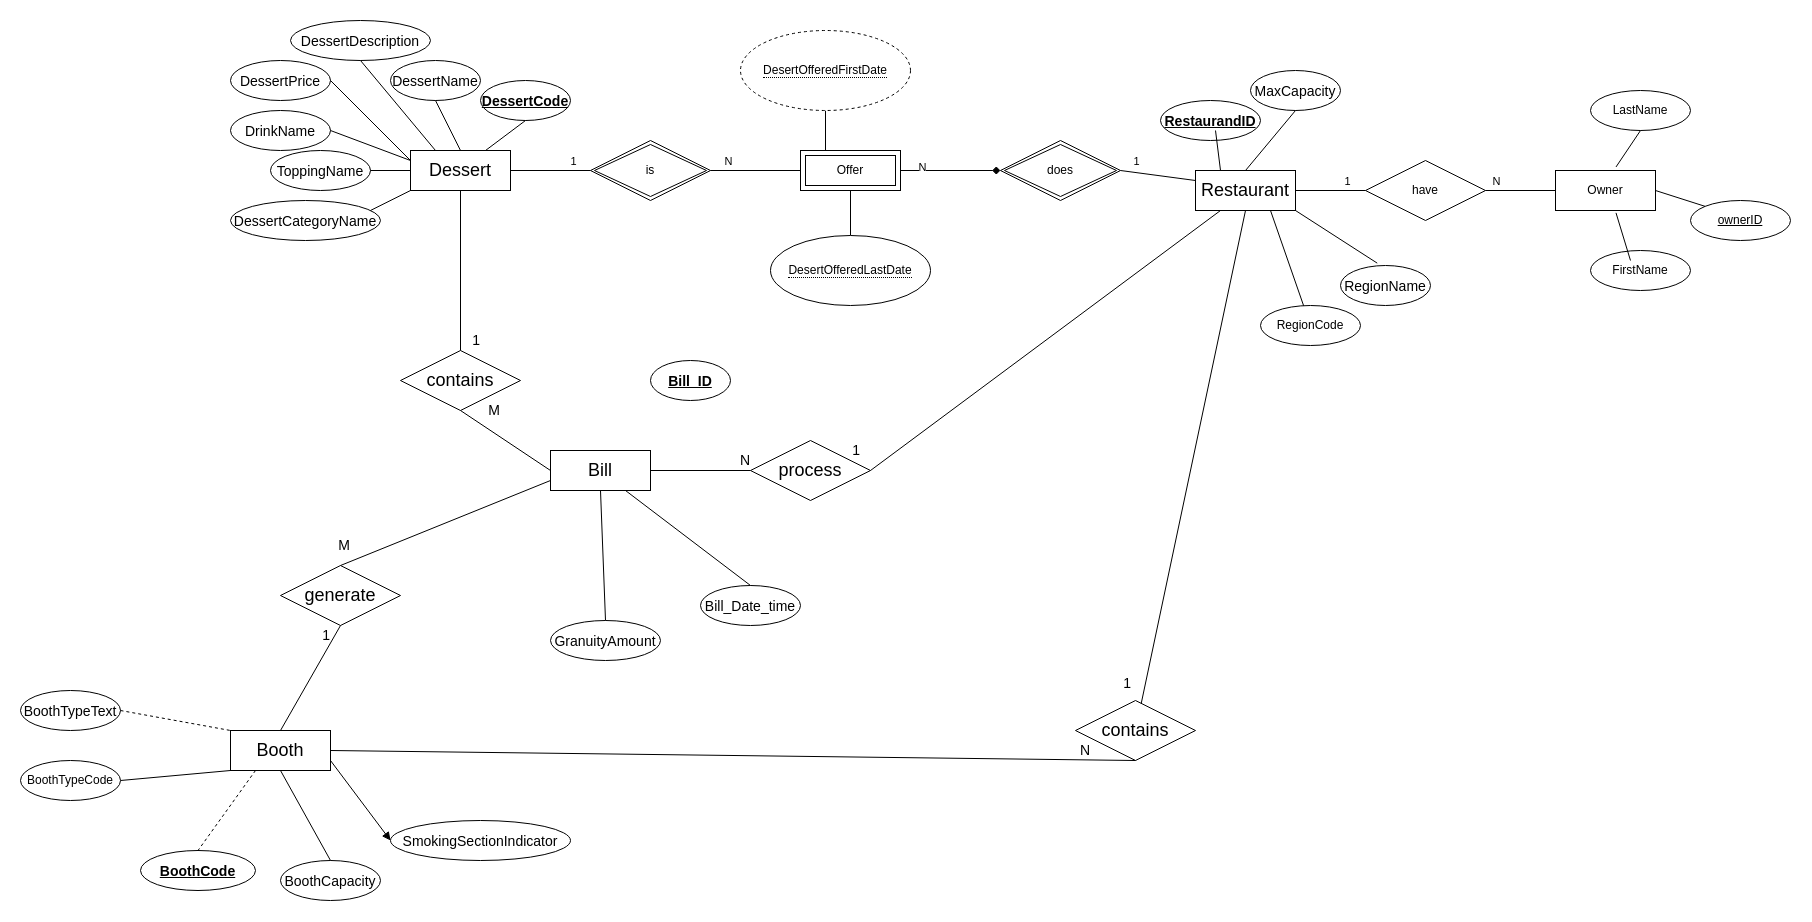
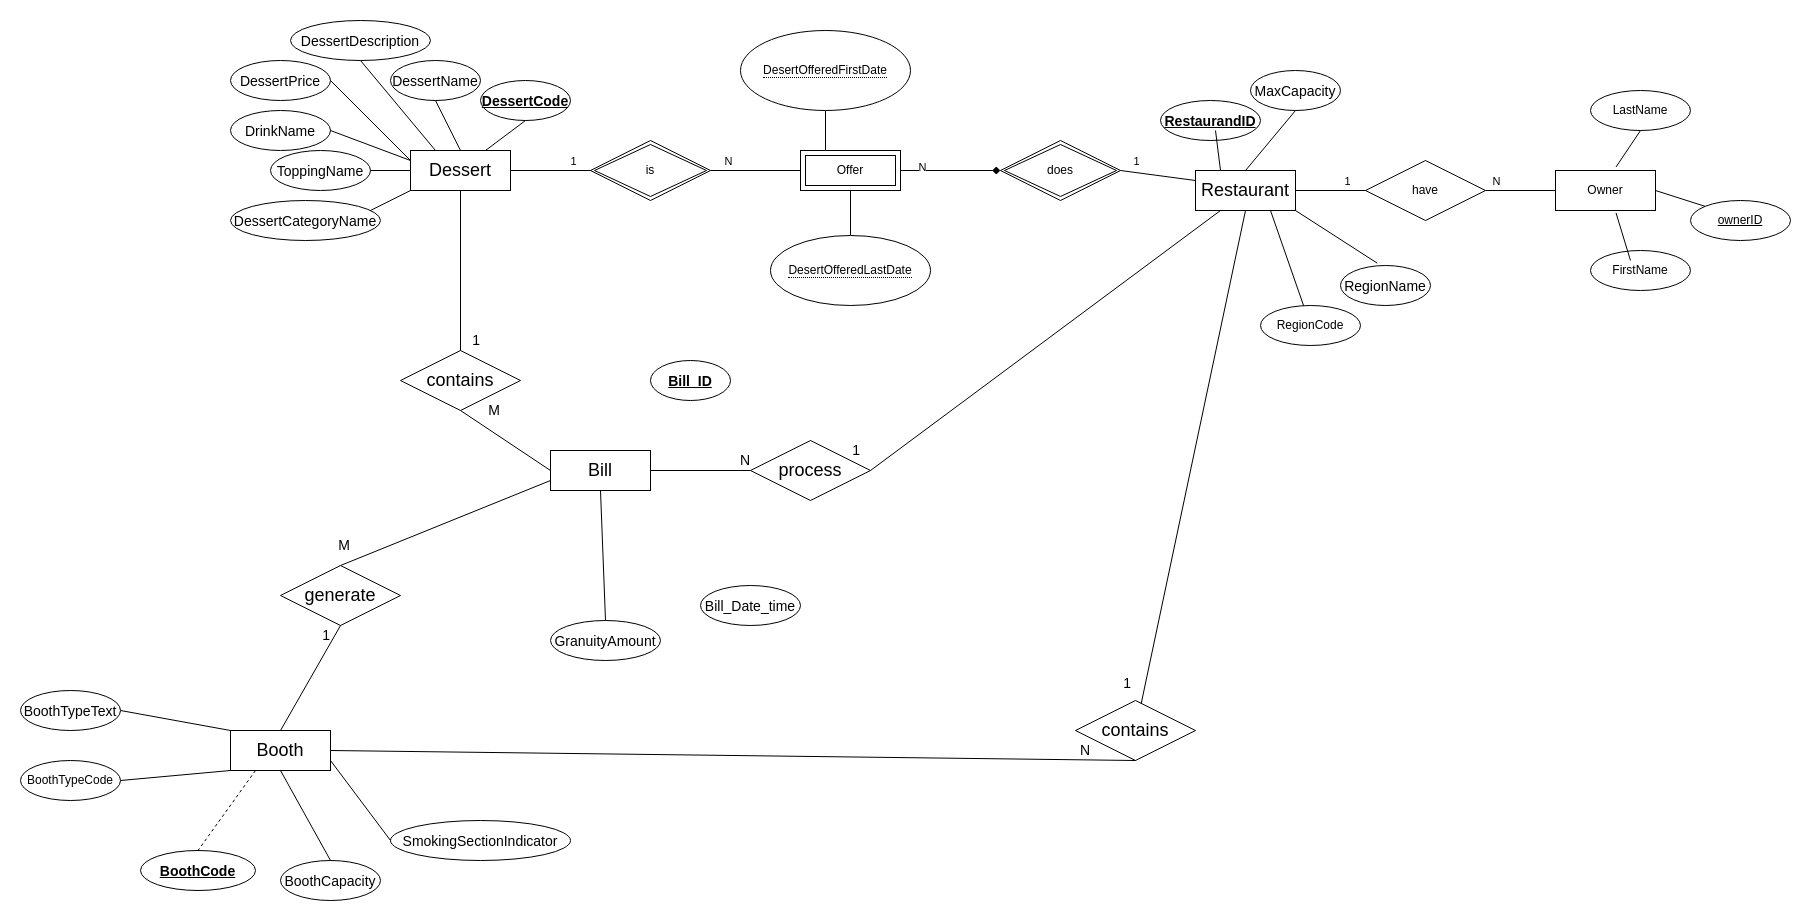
- <mxCell id="85" value="&lt;span style=&quot;border-bottom: 1px dotted&quot;&gt;DesertOfferedFirstDate&lt;/span&gt;" style="ellipse;whiteSpace=wrap;html=1;align=center;dashed=1;" vertex="1" parent="1"><mxGeometry x="740" y="30" width="170" height="80" as="geometry" /></mxCell>
+ <mxCell id="85" value="&lt;span style=&quot;border-bottom: 1px dotted&quot;&gt;DesertOfferedFirstDate&lt;/span&gt;" style="ellipse;whiteSpace=wrap;html=1;align=center;" vertex="1" parent="1"><mxGeometry x="740" y="30" width="170" height="80" as="geometry" /></mxCell>
- <mxCell id="46" value="" style="endArrow=none;html=1;rounded=0;fontSize=14;entryX=0.5;entryY=0;entryDx=0;entryDy=0;exitX=0.75;exitY=1;exitDx=0;exitDy=0;" edge="1" parent="1" source="2" target="14"><mxGeometry relative="1" as="geometry"><mxPoint x="550" y="510" as="sourcePoint" /><mxPoint x="710" y="510" as="targetPoint" /></mxGeometry></mxCell>
- <mxCell id="63" value="" style="endArrow=none;html=1;rounded=0;fontSize=14;exitX=1;exitY=0.5;exitDx=0;exitDy=0;entryX=0;entryY=0;entryDx=0;entryDy=0;dashed=1;" edge="1" parent="1" source="58" target="3"><mxGeometry relative="1" as="geometry"><mxPoint x="610" y="650" as="sourcePoint" /><mxPoint x="170" y="740" as="targetPoint" /></mxGeometry></mxCell>
+ <mxCell id="63" value="" style="endArrow=none;html=1;rounded=0;fontSize=14;exitX=1;exitY=0.5;exitDx=0;exitDy=0;entryX=0;entryY=0;entryDx=0;entryDy=0;" edge="1" parent="1" source="58" target="3"><mxGeometry relative="1" as="geometry"><mxPoint x="610" y="650" as="sourcePoint" /><mxPoint x="170" y="740" as="targetPoint" /></mxGeometry></mxCell>
- <mxCell id="59" value="" style="endArrow=block;html=1;rounded=0;fontSize=14;entryX=0;entryY=0.5;entryDx=0;entryDy=0;exitX=1;exitY=0.75;exitDx=0;exitDy=0;" edge="1" parent="1" source="3" target="57"><mxGeometry relative="1" as="geometry"><mxPoint y="650" as="sourcePoint" x="410" /><mxPoint x="570" y="650" as="targetPoint" /></mxGeometry></mxCell>
+ <mxCell id="59" value="" style="endArrow=none;html=1;rounded=0;fontSize=14;entryX=0;entryY=0.5;entryDx=0;entryDy=0;exitX=1;exitY=0.75;exitDx=0;exitDy=0;" edge="1" parent="1" source="3" target="57"><mxGeometry relative="1" as="geometry"><mxPoint y="650" as="sourcePoint" x="410" /><mxPoint x="570" y="650" as="targetPoint" /></mxGeometry></mxCell>
